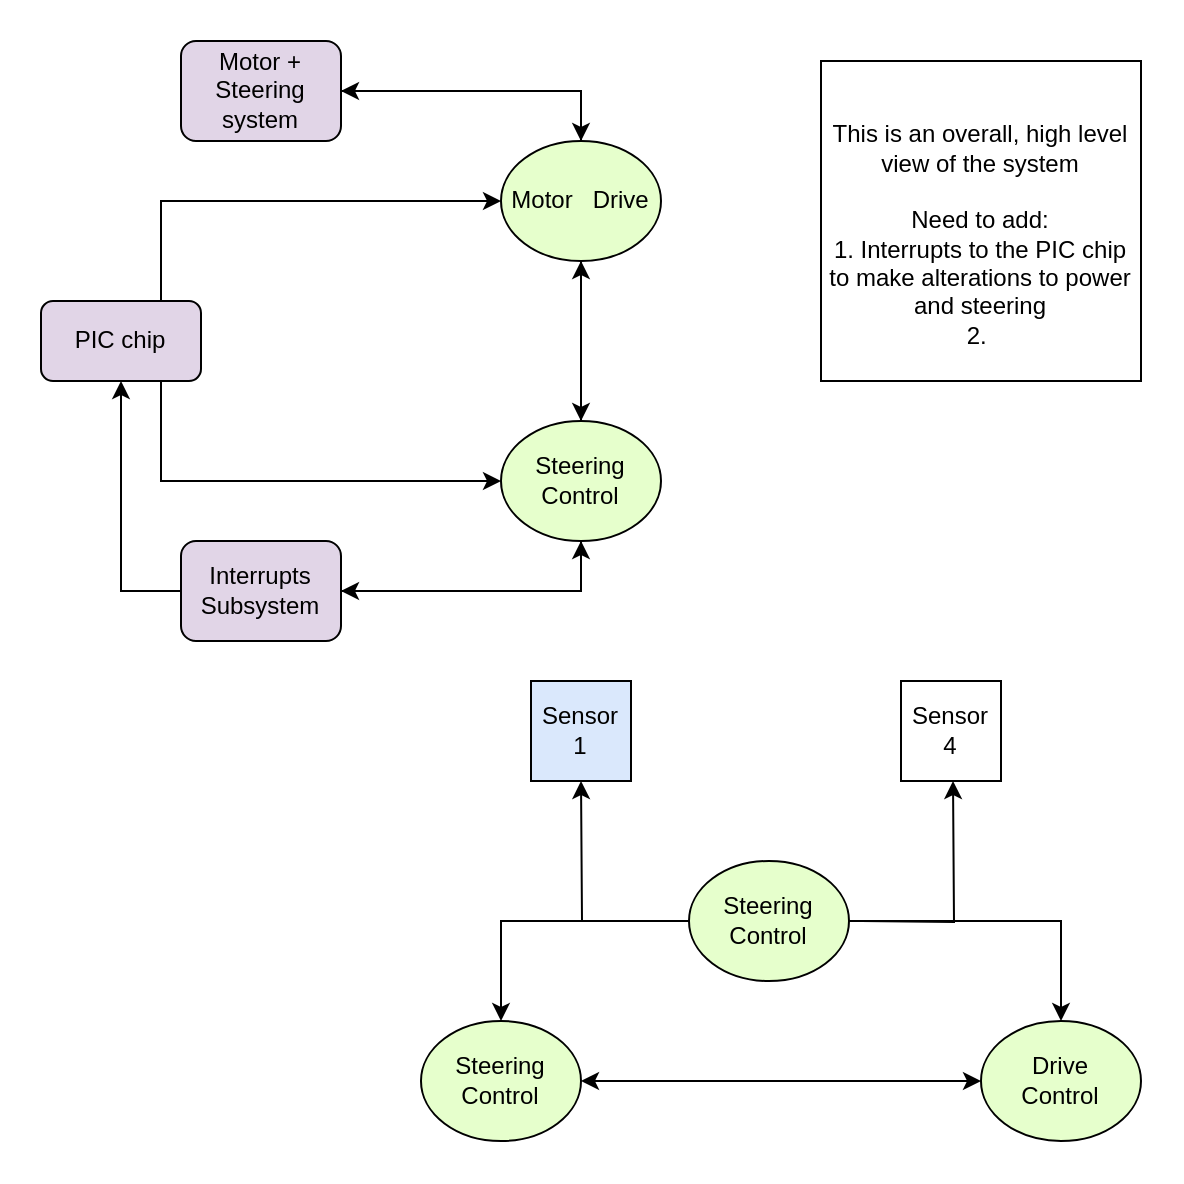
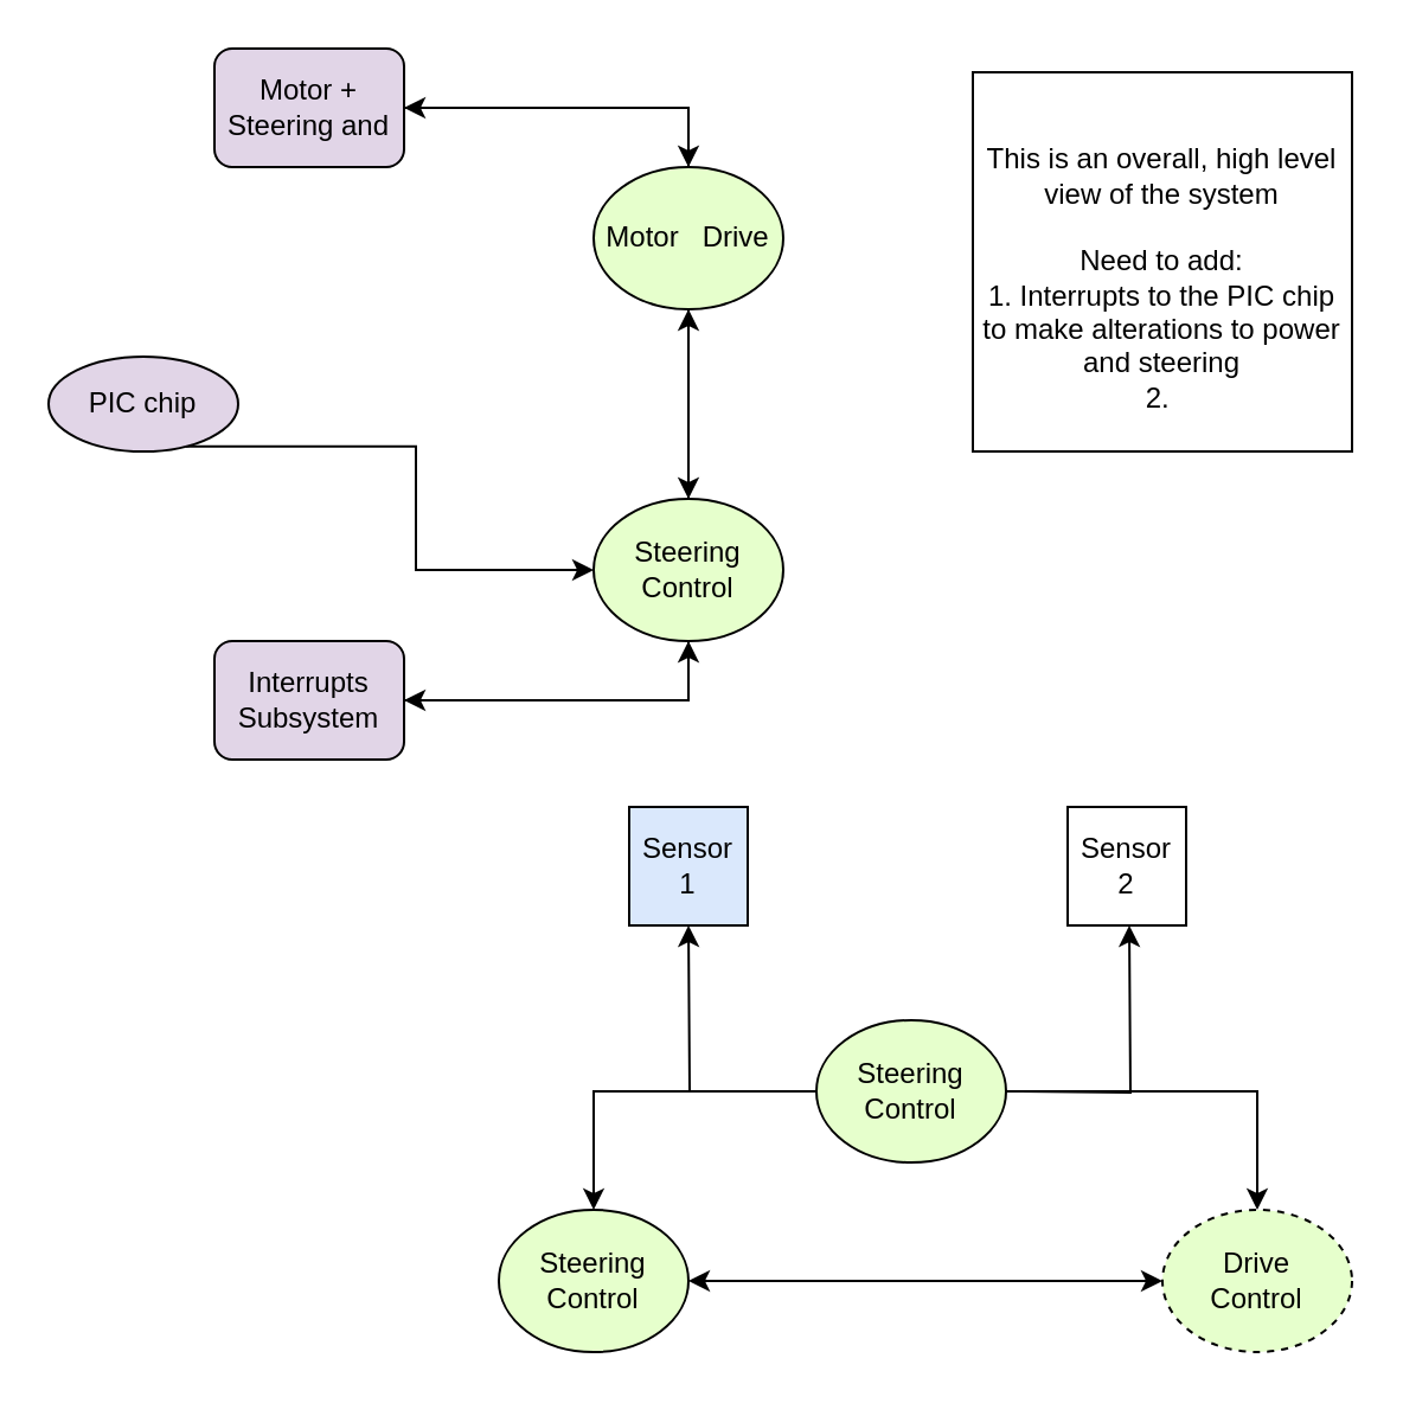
- <mxCell id="9" value="Motor + Steering system" style="rounded=1;whiteSpace=wrap;html=1;fillColor=light-dark(#E1D5E7,var(--ge-dark-color, #121212));" vertex="1" parent="1"><mxGeometry x="90" y="20" width="80" height="50" as="geometry" /></mxCell>
+ <mxCell id="9" value="Motor + Steering and" style="rounded=1;whiteSpace=wrap;html=1;fillColor=light-dark(#E1D5E7,var(--ge-dark-color, #121212));" vertex="1" parent="1"><mxGeometry x="90" y="20" width="80" height="50" as="geometry" /></mxCell>
- <mxCell id="2" style="edgeStyle=orthogonalEdgeStyle;rounded=0;orthogonalLoop=1;jettySize=auto;html=1;exitX=0.75;exitY=0;exitDx=0;exitDy=0;entryX=0;entryY=0.5;entryDx=0;entryDy=0;" edge="1" parent="1" source="4" target="12"><mxGeometry relative="1" as="geometry" /></mxCell>
- <mxCell id="4" value="PIC chip" style="rounded=1;whiteSpace=wrap;html=1;fillColor=light-dark(#E1D5E7,var(--ge-dark-color, #121212));" vertex="1" parent="1"><mxGeometry x="20" y="150" width="80" height="40" as="geometry" /></mxCell>
+ <mxCell id="4" value="PIC chip" style="ellipse;whiteSpace=wrap;html=1;fillColor=light-dark(#E1D5E7,var(--ge-dark-color, #121212));" vertex="1" parent="1"><mxGeometry x="20" y="150" width="80" height="40" as="geometry" /></mxCell>
- <mxCell id="6" style="edgeStyle=orthogonalEdgeStyle;rounded=0;orthogonalLoop=1;jettySize=auto;html=1;exitX=0;exitY=0.5;exitDx=0;exitDy=0;entryX=0.5;entryY=1;entryDx=0;entryDy=0;" edge="1" parent="1" source="7" target="4"><mxGeometry relative="1" as="geometry" /></mxCell>
- <mxCell id="26" value="Sensor 4" style="whiteSpace=wrap;html=1;aspect=fixed;" vertex="1" parent="1"><mxGeometry x="450" y="340" width="50" height="50" as="geometry" /></mxCell>
+ <mxCell id="26" value="Sensor 2" style="whiteSpace=wrap;html=1;aspect=fixed;" vertex="1" parent="1"><mxGeometry x="450" y="340" width="50" height="50" as="geometry" /></mxCell>
- <mxCell id="18" value="&amp;nbsp; &amp;nbsp;Drive&amp;nbsp; &amp;nbsp; Control" style="ellipse;whiteSpace=wrap;html=1;fillColor=light-dark(#E6FFCC,var(--ge-dark-color, #121212));" vertex="1" parent="1"><mxGeometry x="490" y="510" width="80" height="60" as="geometry" /></mxCell>
+ <mxCell id="18" value="&amp;nbsp; &amp;nbsp;Drive&amp;nbsp; &amp;nbsp; Control" style="ellipse;whiteSpace=wrap;html=1;fillColor=light-dark(#E6FFCC,var(--ge-dark-color, #121212));dashed=1;" vertex="1" parent="1"><mxGeometry x="490" y="510" width="80" height="60" as="geometry" /></mxCell>
